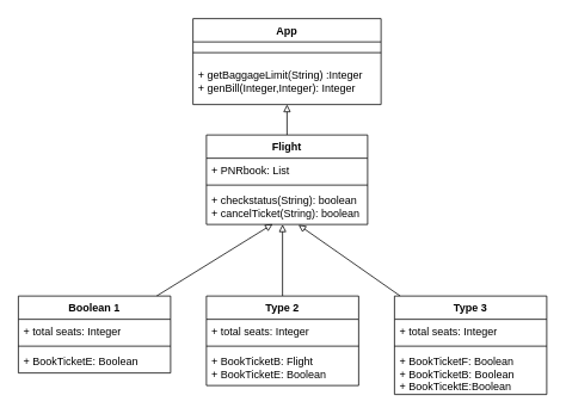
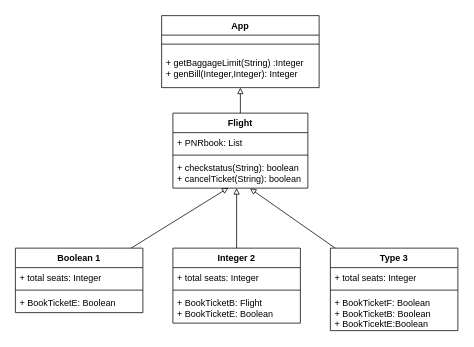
- <mxCell id="13" value="Type 2" style="swimlane;fontStyle=1;align=center;verticalAlign=top;childLayout=stackLayout;horizontal=1;startSize=26;horizontalStack=0;resizeParent=1;resizeParentMax=0;resizeLast=0;collapsible=1;marginBottom=0;" vertex="1" parent="1"><mxGeometry x="230" y="330" width="170" height="100" as="geometry" /></mxCell>
+ <mxCell id="13" value="Integer 2" style="swimlane;fontStyle=1;align=center;verticalAlign=top;childLayout=stackLayout;horizontal=1;startSize=26;horizontalStack=0;resizeParent=1;resizeParentMax=0;resizeLast=0;collapsible=1;marginBottom=0;" vertex="1" parent="1"><mxGeometry x="230" y="330" width="170" height="100" as="geometry" /></mxCell>
